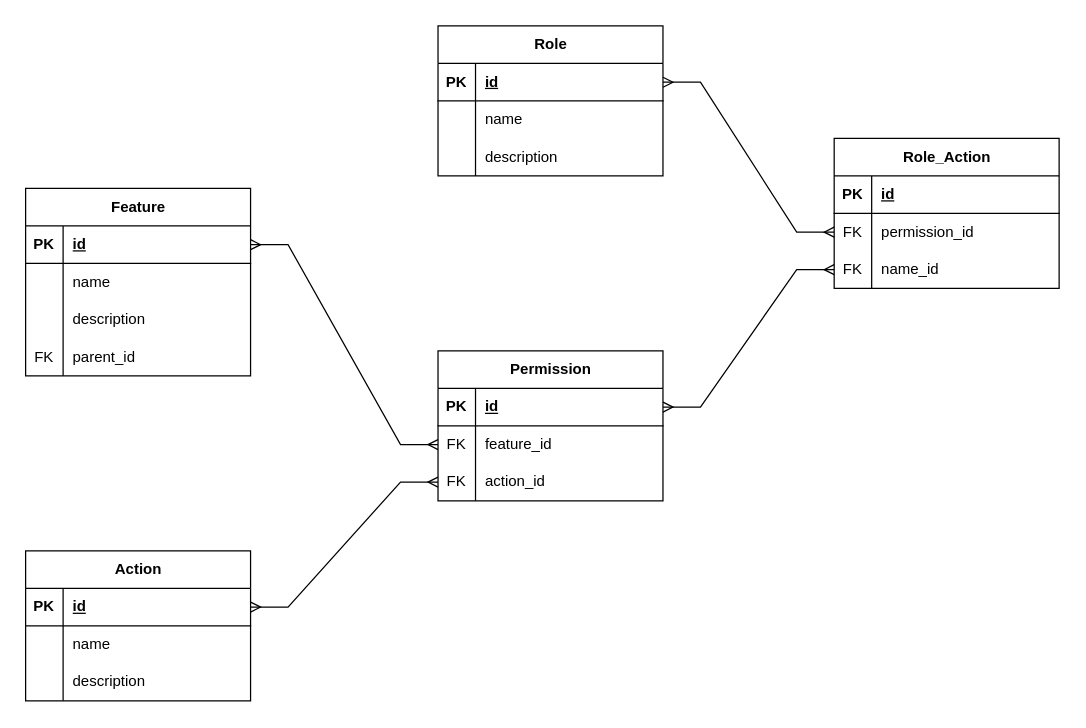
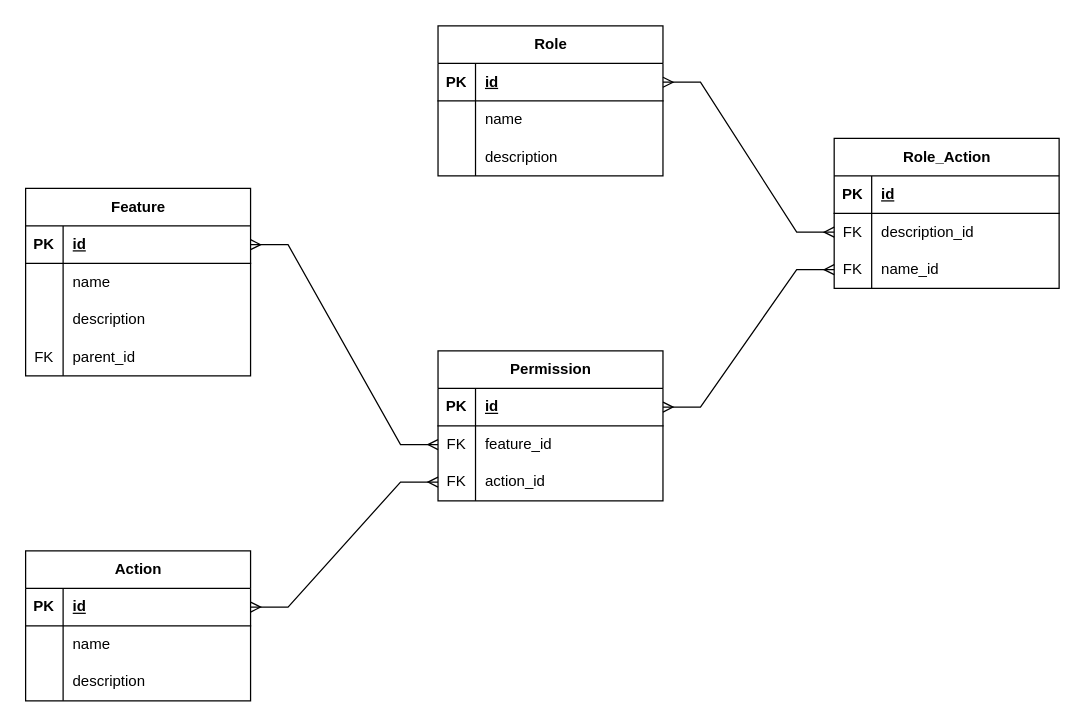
- <mxCell id="51" value="permission_id" style="shape=partialRectangle;connectable=0;fillColor=none;top=0;left=0;bottom=0;right=0;align=left;spacingLeft=6;overflow=hidden;whiteSpace=wrap;html=1;" vertex="1" parent="49"><mxGeometry x="30" width="150" height="30" as="geometry"><mxRectangle width="150" height="30" as="alternateBounds" /></mxGeometry></mxCell>
+ <mxCell id="51" value="description_id" style="shape=partialRectangle;connectable=0;fillColor=none;top=0;left=0;bottom=0;right=0;align=left;spacingLeft=6;overflow=hidden;whiteSpace=wrap;html=1;" vertex="1" parent="49"><mxGeometry x="30" width="150" height="30" as="geometry"><mxRectangle width="150" height="30" as="alternateBounds" /></mxGeometry></mxCell>
